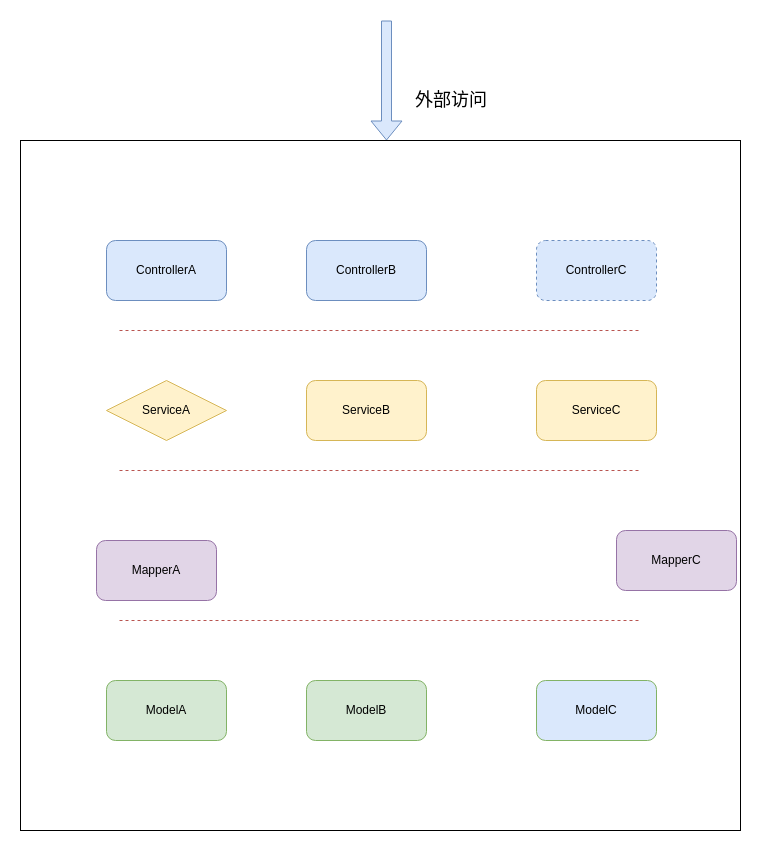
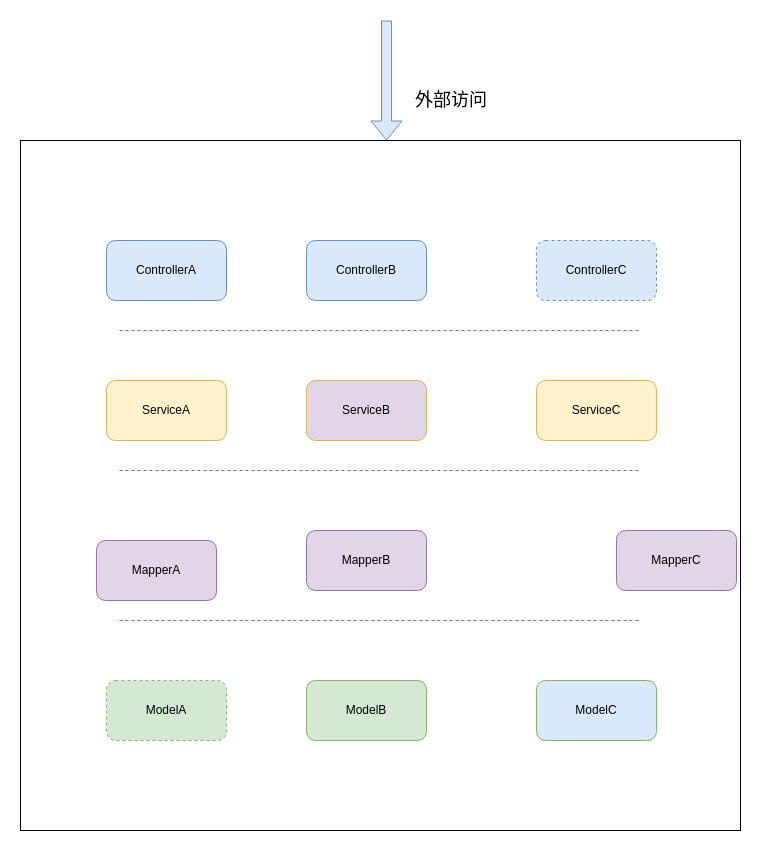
- <mxCell id="7" value="ServiceA" style="rhombus;whiteSpace=wrap;html=1;fillColor=#fff2cc;strokeColor=#d6b656;" vertex="1" parent="1"><mxGeometry x="106" y="380" width="120" height="60" as="geometry" /></mxCell>
+ <mxCell id="7" value="ServiceA" style="rounded=1;whiteSpace=wrap;html=1;fillColor=#fff2cc;strokeColor=#d6b656;" vertex="1" parent="1"><mxGeometry x="106" y="380" width="120" height="60" as="geometry" /></mxCell>
- <mxCell id="8" value="ServiceB" style="rounded=1;whiteSpace=wrap;html=1;fillColor=#fff2cc;strokeColor=#d6b656;" vertex="1" parent="1"><mxGeometry x="306" y="380" width="120" height="60" as="geometry" /></mxCell>
+ <mxCell id="8" value="ServiceB" style="rounded=1;whiteSpace=wrap;html=1;fillColor=#e1d5e7;strokeColor=#d6b656;" vertex="1" parent="1"><mxGeometry x="306" y="380" width="120" height="60" as="geometry" /></mxCell>
+ <mxCell id="12" value="&lt;span&gt;MapperB&lt;/span&gt;" style="rounded=1;whiteSpace=wrap;html=1;fillColor=#e1d5e7;strokeColor=#9673a6;" vertex="1" parent="1"><mxGeometry x="306" y="530" width="120" height="60" as="geometry" /></mxCell>
- <mxCell id="15" value="ModelA" style="rounded=1;whiteSpace=wrap;html=1;fillColor=#d5e8d4;strokeColor=#82b366;" vertex="1" parent="1"><mxGeometry x="106" y="680" width="120" height="60" as="geometry" /></mxCell>
+ <mxCell id="15" value="ModelA" style="rounded=1;whiteSpace=wrap;html=1;fillColor=#d5e8d4;strokeColor=#82b366;dashed=1;" vertex="1" parent="1"><mxGeometry x="106" y="680" width="120" height="60" as="geometry" /></mxCell>
